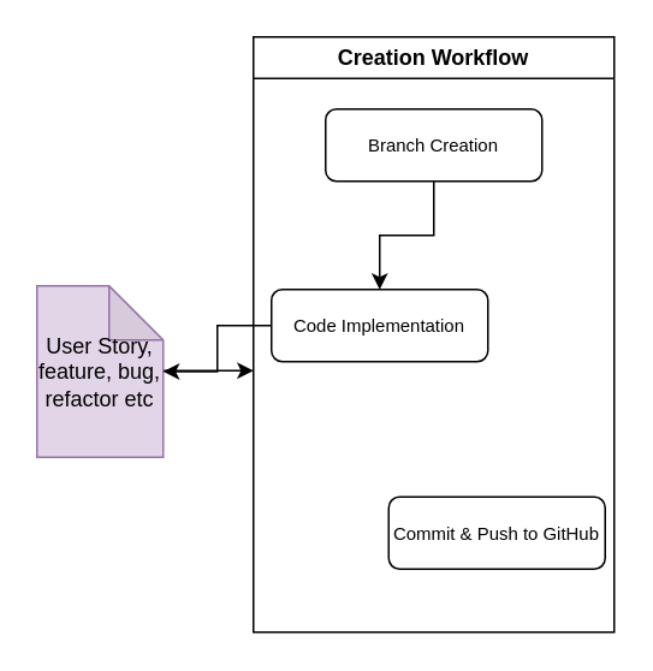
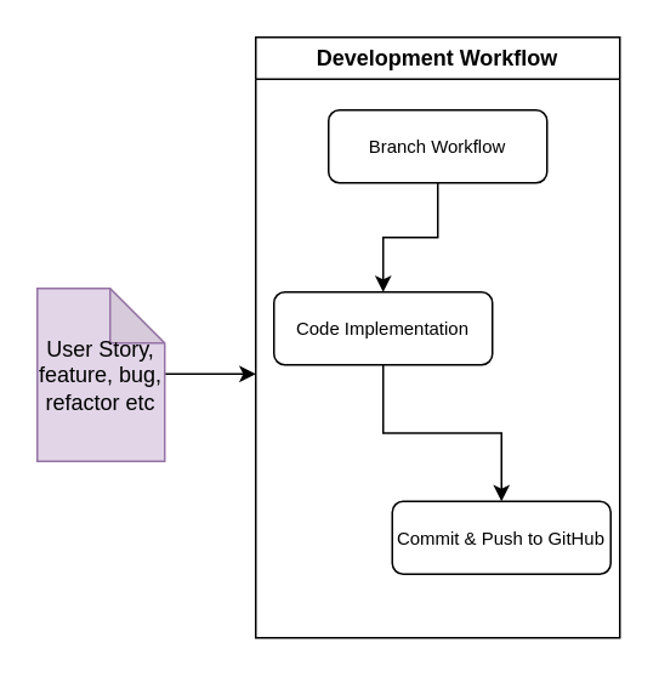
- <mxCell id="4" value="&lt;h4&gt;&lt;strong&gt;Creation Workflow&lt;/strong&gt;&lt;/h4&gt;" style="swimlane;whiteSpace=wrap;html=1;" parent="1" vertex="1"><mxGeometry x="140" y="20" width="200" height="330" as="geometry" /></mxCell>
+ <mxCell id="4" value="&lt;h4&gt;&lt;strong&gt;Development Workflow&lt;/strong&gt;&lt;/h4&gt;" style="swimlane;whiteSpace=wrap;html=1;" parent="1" vertex="1"><mxGeometry x="140" y="20" width="200" height="330" as="geometry" /></mxCell>
- <mxCell id="6" value="&lt;h5&gt;&lt;span style=&quot;font-weight: normal;&quot;&gt;Branch Creation&lt;/span&gt;&lt;/h5&gt;" style="rounded=1;whiteSpace=wrap;html=1;" parent="4" vertex="1"><mxGeometry x="40" y="40" width="120" height="40" as="geometry" /></mxCell>
+ <mxCell id="6" value="&lt;h5&gt;&lt;span style=&quot;font-weight: normal;&quot;&gt;Branch Workflow&lt;/span&gt;&lt;/h5&gt;" style="rounded=1;whiteSpace=wrap;html=1;" parent="4" vertex="1"><mxGeometry x="40" y="40" width="120" height="40" as="geometry" /></mxCell>
- <mxCell id="7" value="" style="edgeStyle=orthogonalEdgeStyle;rounded=0;orthogonalLoop=1;jettySize=auto;html=1;" parent="4" source="8" target="3" edge="1"><mxGeometry relative="1" as="geometry" /></mxCell>
+ <mxCell id="7" value="" style="edgeStyle=orthogonalEdgeStyle;rounded=0;orthogonalLoop=1;jettySize=auto;html=1;" parent="4" source="8" target="9" edge="1"><mxGeometry relative="1" as="geometry" /></mxCell>
